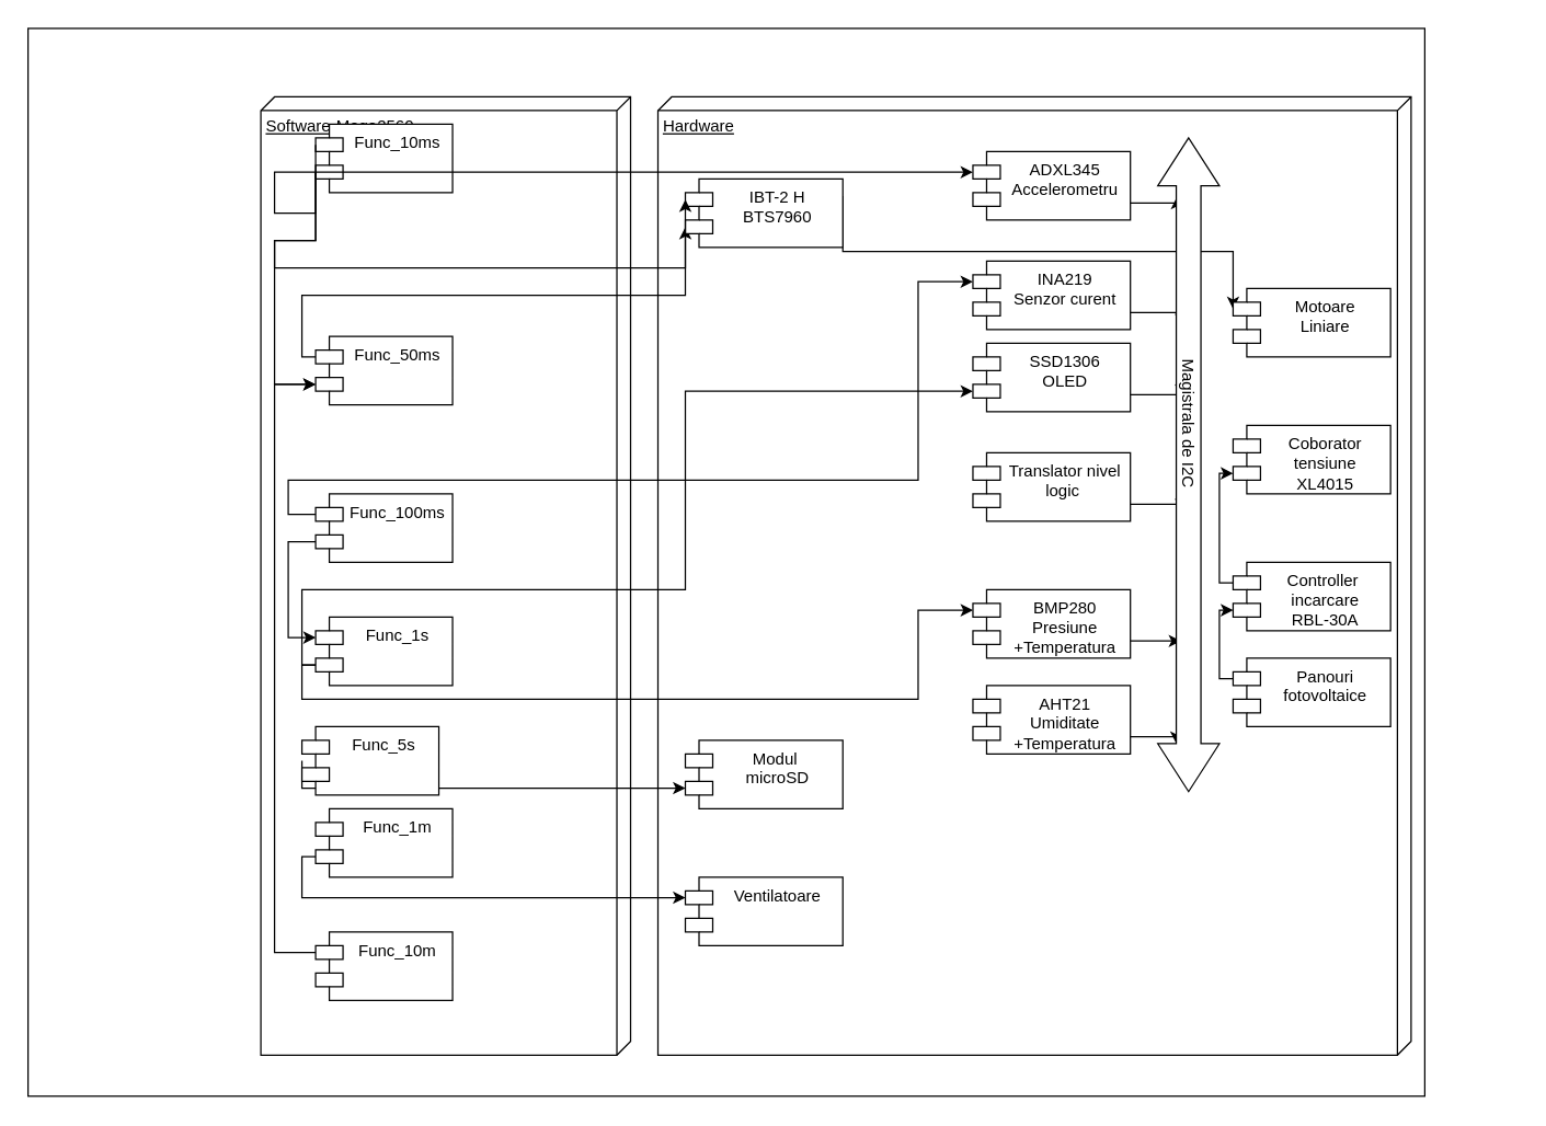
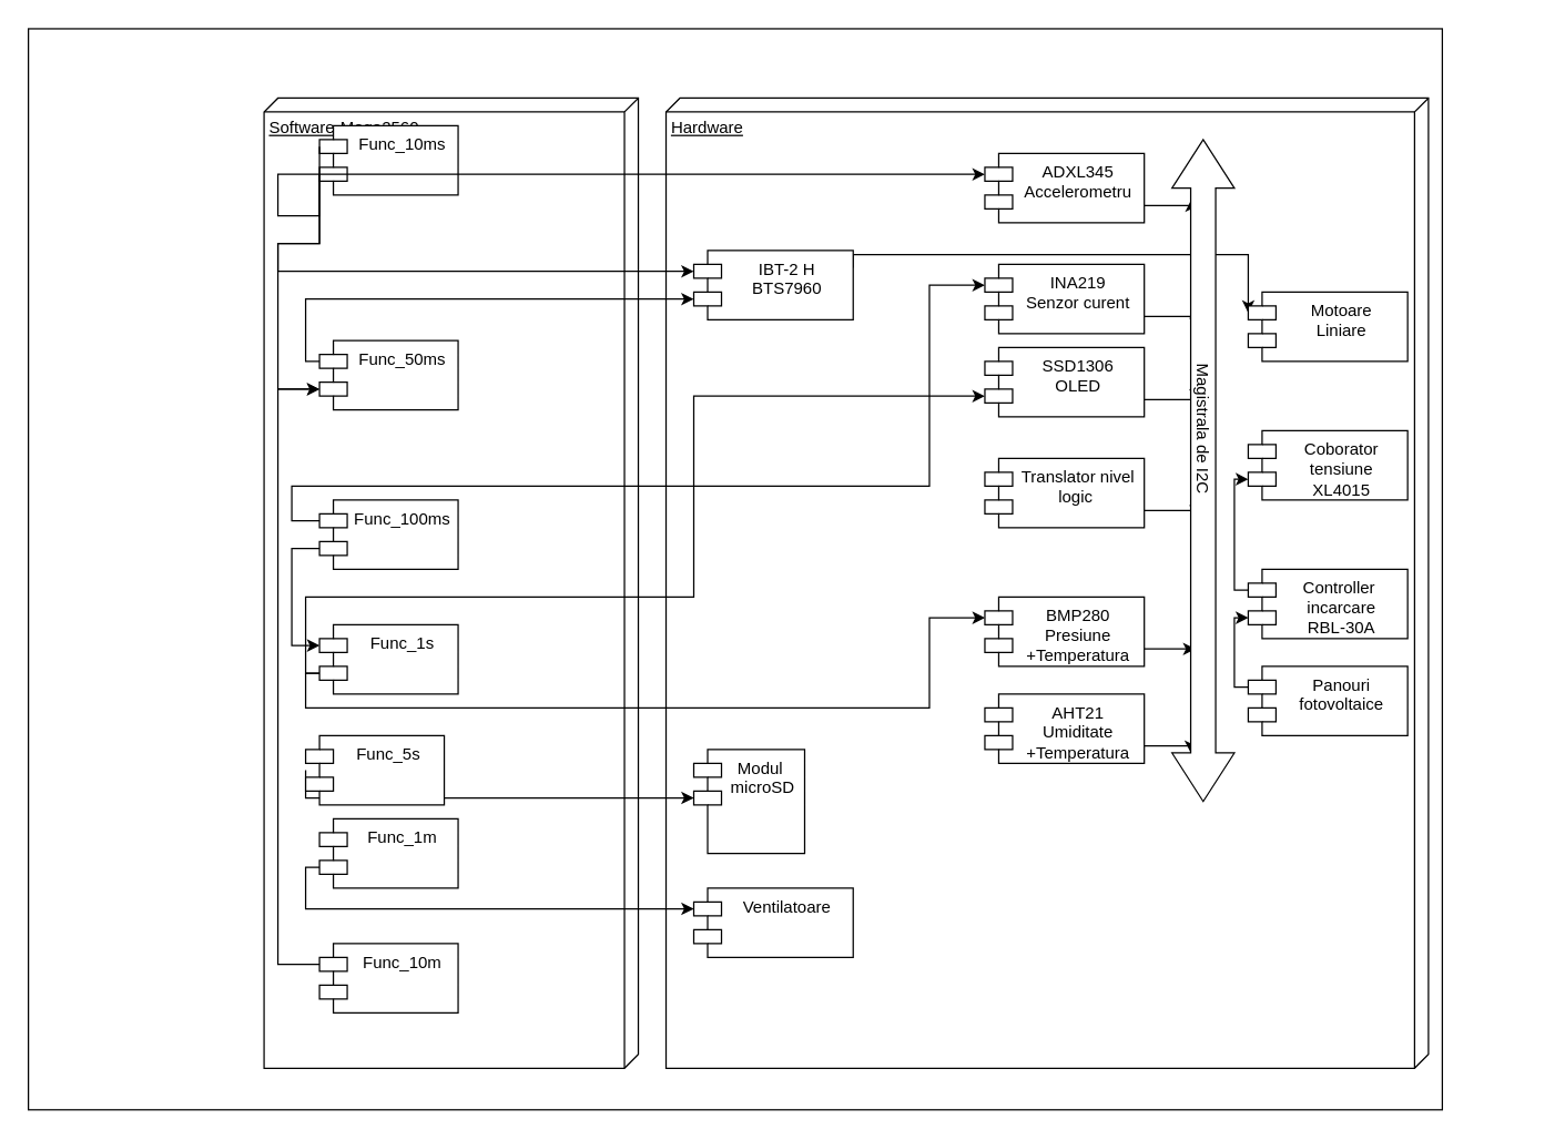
- <mxCell id="24" value="IBT-2 H&lt;br&gt;BTS7960" style="shape=module;align=left;spacingLeft=20;align=center;verticalAlign=top;whiteSpace=wrap;html=1;" vertex="1" parent="1"><mxGeometry x="500" y="130" width="115" height="50" as="geometry" /></mxCell>
+ <mxCell id="24" value="IBT-2 H&lt;br&gt;BTS7960" style="shape=module;align=left;spacingLeft=20;align=center;verticalAlign=top;whiteSpace=wrap;html=1;" vertex="1" parent="1"><mxGeometry x="500" y="180" width="115" height="50" as="geometry" /></mxCell>
- <mxCell id="36" value="Modul&amp;nbsp;&lt;br&gt;microSD" style="shape=module;align=left;spacingLeft=20;align=center;verticalAlign=top;whiteSpace=wrap;html=1;" vertex="1" parent="1"><mxGeometry x="500" y="540" width="115" height="50" as="geometry" /></mxCell>
+ <mxCell id="36" value="Modul&amp;nbsp;&lt;br&gt;microSD" style="shape=module;align=left;spacingLeft=20;align=center;verticalAlign=top;whiteSpace=wrap;html=1;" vertex="1" parent="1"><mxGeometry x="500" y="540" width="80" height="75" as="geometry" /></mxCell>
